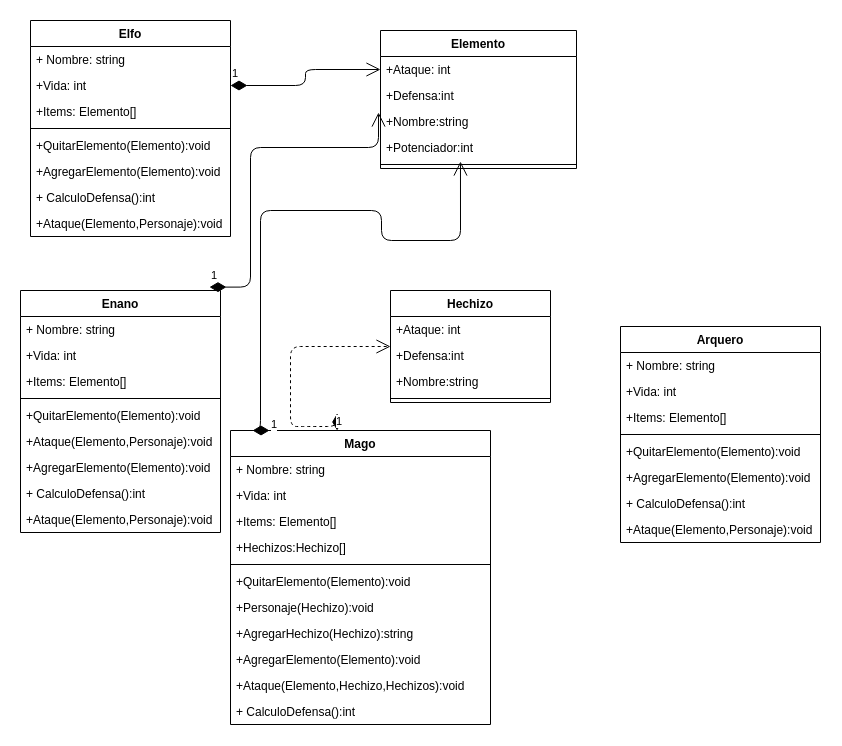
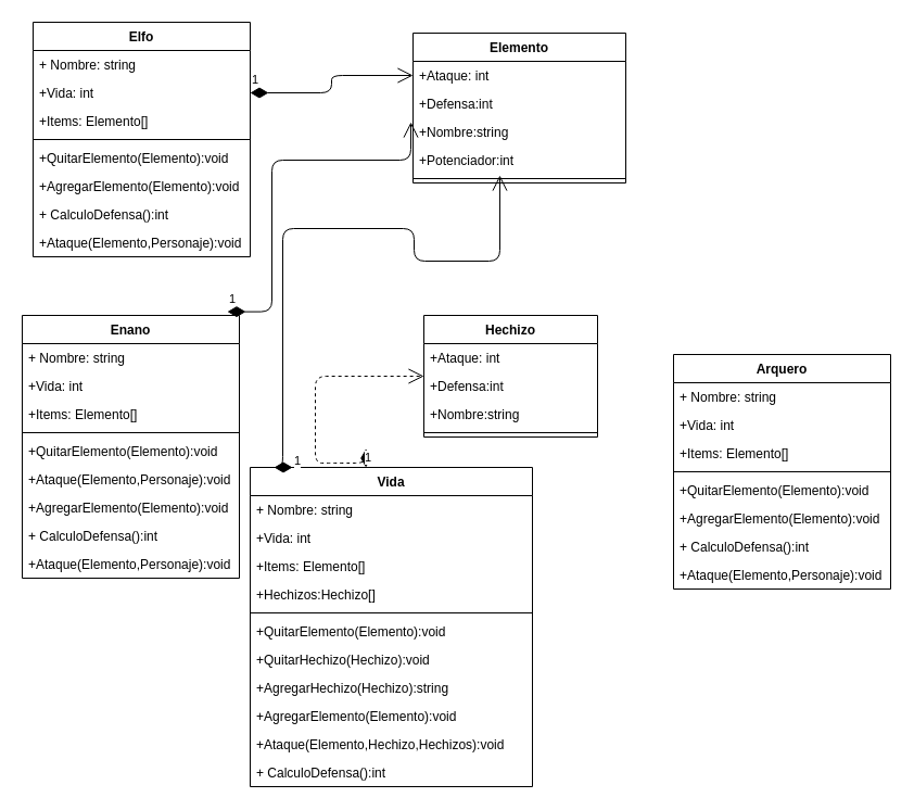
- <mxCell id="23" value="Mago" style="swimlane;fontStyle=1;align=center;verticalAlign=top;childLayout=stackLayout;horizontal=1;startSize=26;horizontalStack=0;resizeParent=1;resizeParentMax=0;resizeLast=0;collapsible=1;marginBottom=0;" vertex="1" parent="1"><mxGeometry x="230" y="430" width="260" height="294" as="geometry" /></mxCell>
+ <mxCell id="23" value="Vida" style="swimlane;fontStyle=1;align=center;verticalAlign=top;childLayout=stackLayout;horizontal=1;startSize=26;horizontalStack=0;resizeParent=1;resizeParentMax=0;resizeLast=0;collapsible=1;marginBottom=0;" vertex="1" parent="1"><mxGeometry x="230" y="430" width="260" height="294" as="geometry" /></mxCell>
- <mxCell id="30" value="+Personaje(Hechizo):void" style="text;strokeColor=none;fillColor=none;align=left;verticalAlign=top;spacingLeft=4;spacingRight=4;overflow=hidden;rotatable=0;points=[[0,0.5],[1,0.5]];portConstraint=eastwest;" vertex="1" parent="23"><mxGeometry y="164" width="260" height="26" as="geometry" /></mxCell>
+ <mxCell id="30" value="+QuitarHechizo(Hechizo):void" style="text;strokeColor=none;fillColor=none;align=left;verticalAlign=top;spacingLeft=4;spacingRight=4;overflow=hidden;rotatable=0;points=[[0,0.5],[1,0.5]];portConstraint=eastwest;" vertex="1" parent="23"><mxGeometry y="164" width="260" height="26" as="geometry" /></mxCell>
